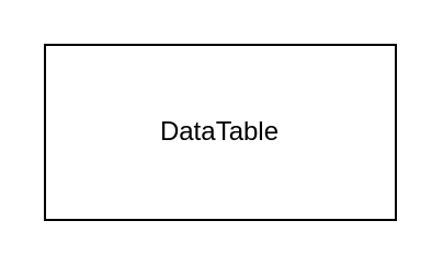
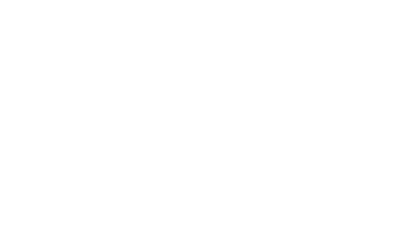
- <mxCell id="2" value="DataTable" style="rounded=0;whiteSpace=wrap;html=1;" vertex="1" parent="1"><mxGeometry x="20" y="20" width="160" height="80" as="geometry" /></mxCell>
